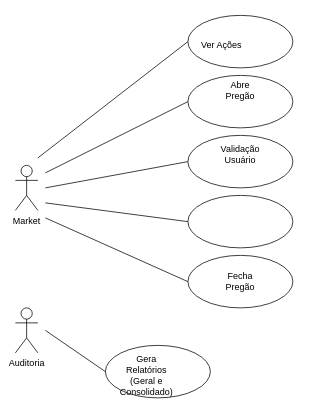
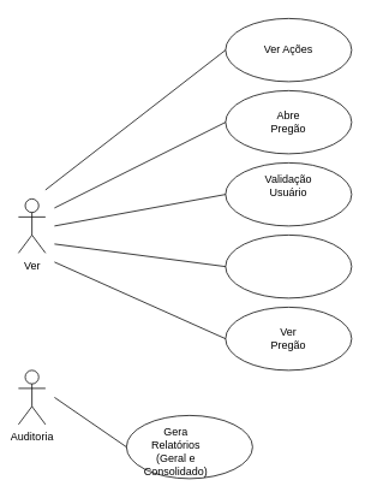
- <mxCell id="5" value="Ver Ações" style="text;html=1;strokeColor=none;fillColor=none;align=center;verticalAlign=middle;whiteSpace=wrap;rounded=0;" vertex="1" parent="1"><mxGeometry x="265" y="45" width="60" height="30" as="geometry" /></mxCell>
+ <mxCell id="5" value="Ver Ações" style="text;html=1;strokeColor=none;fillColor=none;align=center;verticalAlign=middle;whiteSpace=wrap;rounded=0;" vertex="1" parent="1"><mxGeometry x="290" y="40" width="60" height="30" as="geometry" /></mxCell>
- <mxCell id="7" value="Abre Pregão" style="text;html=1;strokeColor=none;fillColor=none;align=center;verticalAlign=middle;whiteSpace=wrap;rounded=0;" vertex="1" parent="1"><mxGeometry x="290" y="105" width="60" height="30" as="geometry" /></mxCell>
+ <mxCell id="7" value="Abre Pregão" style="text;html=1;strokeColor=none;fillColor=none;align=center;verticalAlign=middle;whiteSpace=wrap;rounded=0;" vertex="1" parent="1"><mxGeometry x="290" y="120" width="60" height="30" as="geometry" /></mxCell>
- <mxCell id="2" value="Market" style="shape=umlActor;verticalLabelPosition=bottom;verticalAlign=top;html=1;outlineConnect=0;" vertex="1" parent="1"><mxGeometry x="20" y="220" width="30" height="60" as="geometry" /></mxCell>
+ <mxCell id="2" value="Ver" style="shape=umlActor;verticalLabelPosition=bottom;verticalAlign=top;html=1;outlineConnect=0;" vertex="1" parent="1"><mxGeometry x="20" y="220" width="30" height="60" as="geometry" /></mxCell>
- <mxCell id="12" value="Fecha Pregão" style="text;html=1;strokeColor=none;fillColor=none;align=center;verticalAlign=middle;whiteSpace=wrap;rounded=0;" vertex="1" parent="1"><mxGeometry x="290" y="360" width="60" height="30" as="geometry" /></mxCell>
+ <mxCell id="12" value="Ver Pregão" style="text;html=1;strokeColor=none;fillColor=none;align=center;verticalAlign=middle;whiteSpace=wrap;rounded=0;" vertex="1" parent="1"><mxGeometry x="290" y="360" width="60" height="30" as="geometry" /></mxCell>
